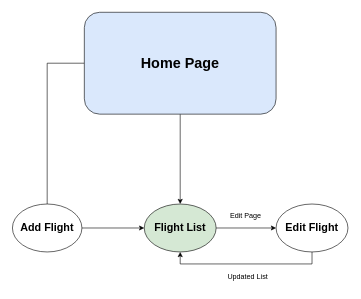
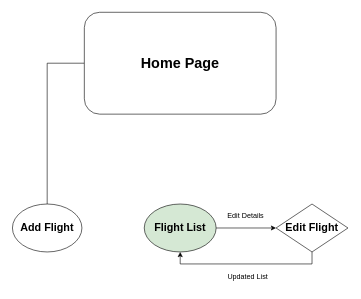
- <mxCell id="4" value="&lt;h1&gt;Home Page&lt;/h1&gt;" style="rounded=1;whiteSpace=wrap;html=1;fillColor=#dae8fc;" vertex="1" parent="1"><mxGeometry x="140" y="20" width="320" height="170" as="geometry" /></mxCell>
+ <mxCell id="4" value="&lt;h1&gt;Home Page&lt;/h1&gt;" style="rounded=1;whiteSpace=wrap;html=1;" vertex="1" parent="1"><mxGeometry x="140" y="20" width="320" height="170" as="geometry" /></mxCell>
- <mxCell id="2" style="edgeStyle=orthogonalEdgeStyle;rounded=0;orthogonalLoop=1;jettySize=auto;html=1;entryX=0.5;entryY=0;entryDx=0;entryDy=0;" edge="1" parent="1" source="4" target="8"><mxGeometry relative="1" as="geometry"><mxPoint x="266" y="210" as="targetPoint" /></mxGeometry></mxCell>
- <mxCell id="11" value="Edit Page" style="text;strokeColor=none;align=center;fillColor=none;html=1;verticalAlign=middle;whiteSpace=wrap;rounded=0;" vertex="1" parent="1"><mxGeometry x="370" y="344" width="79" height="30" as="geometry" /></mxCell>
+ <mxCell id="11" value="Edit Details" style="text;strokeColor=none;align=center;fillColor=none;html=1;verticalAlign=middle;whiteSpace=wrap;rounded=0;" vertex="1" parent="1"><mxGeometry x="370" y="344" width="79" height="30" as="geometry" /></mxCell>
- <mxCell id="5" style="edgeStyle=orthogonalEdgeStyle;rounded=0;orthogonalLoop=1;jettySize=auto;html=1;entryX=0;entryY=0.5;entryDx=0;entryDy=0;" edge="1" parent="1" source="6" target="8"><mxGeometry relative="1" as="geometry" /></mxCell>
- <mxCell id="10" value="&lt;h2&gt;Edit Flight&lt;/h2&gt;" style="ellipse;whiteSpace=wrap;html=1;" vertex="1" parent="1"><mxGeometry x="460" y="340" width="120" height="80" as="geometry" /></mxCell>
+ <mxCell id="10" value="&lt;h2&gt;Edit Flight&lt;/h2&gt;" style="rhombus;whiteSpace=wrap;html=1;" vertex="1" parent="1"><mxGeometry x="460" y="340" width="120" height="80" as="geometry" /></mxCell>
